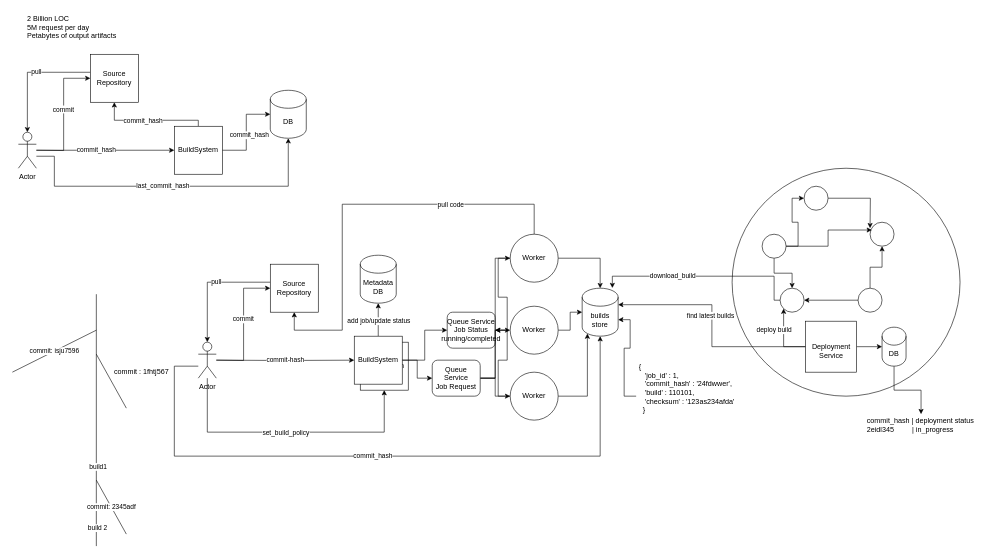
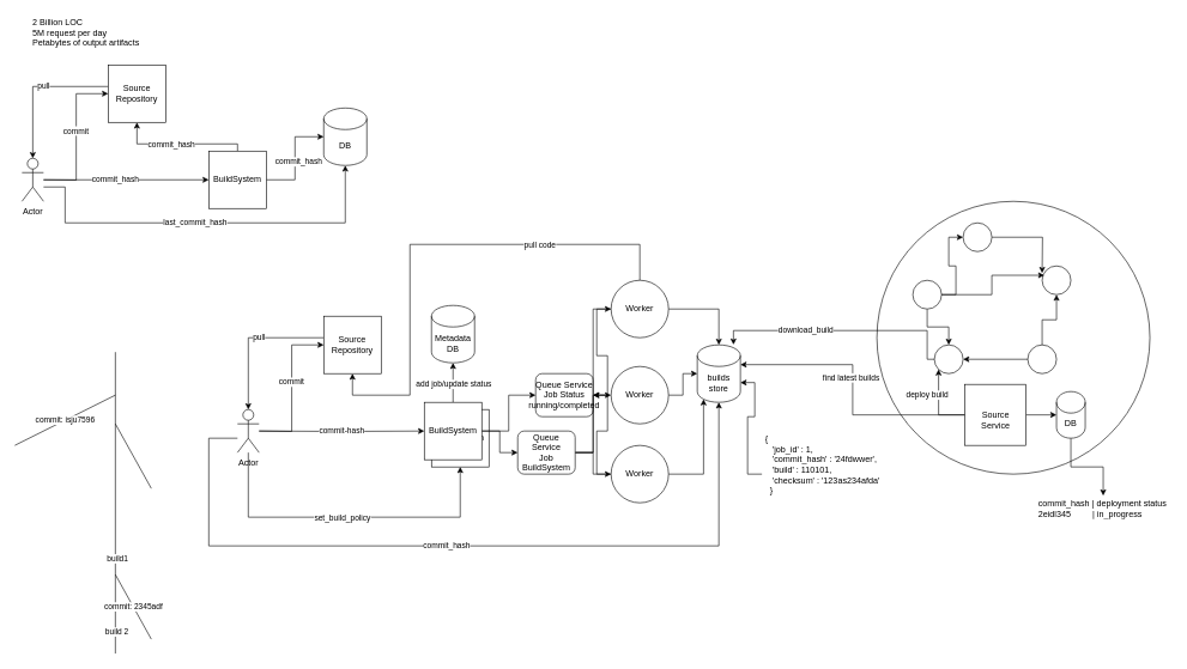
- <mxCell id="80" value="&lt;br&gt;Deployment&lt;br&gt;Service" style="whiteSpace=wrap;html=1;aspect=fixed;" vertex="1" parent="1"><mxGeometry x="1342.5" y="535" width="85" height="85" as="geometry" /></mxCell>
+ <mxCell id="80" value="&lt;br&gt;Source&lt;br&gt;Service" style="whiteSpace=wrap;html=1;aspect=fixed;" vertex="1" parent="1"><mxGeometry x="1342.5" y="535" width="85" height="85" as="geometry" /></mxCell>
- <mxCell id="24" value="commit : 1fhtj567" style="text;html=1;align=center;verticalAlign=middle;resizable=0;points=[];autosize=1;strokeColor=none;" vertex="1" parent="1"><mxGeometry x="180" y="610" width="110" height="20" as="geometry" /></mxCell>
- <mxCell id="60" value="Queue Service&lt;br&gt;Job Request" style="rounded=1;whiteSpace=wrap;html=1;" vertex="1" parent="1"><mxGeometry x="720" y="600" width="80" height="60" as="geometry" /></mxCell>
+ <mxCell id="60" value="Queue Service&lt;br&gt;Job BuildSystem" style="rounded=1;whiteSpace=wrap;html=1;" vertex="1" parent="1"><mxGeometry x="720" y="600" width="80" height="60" as="geometry" /></mxCell>
